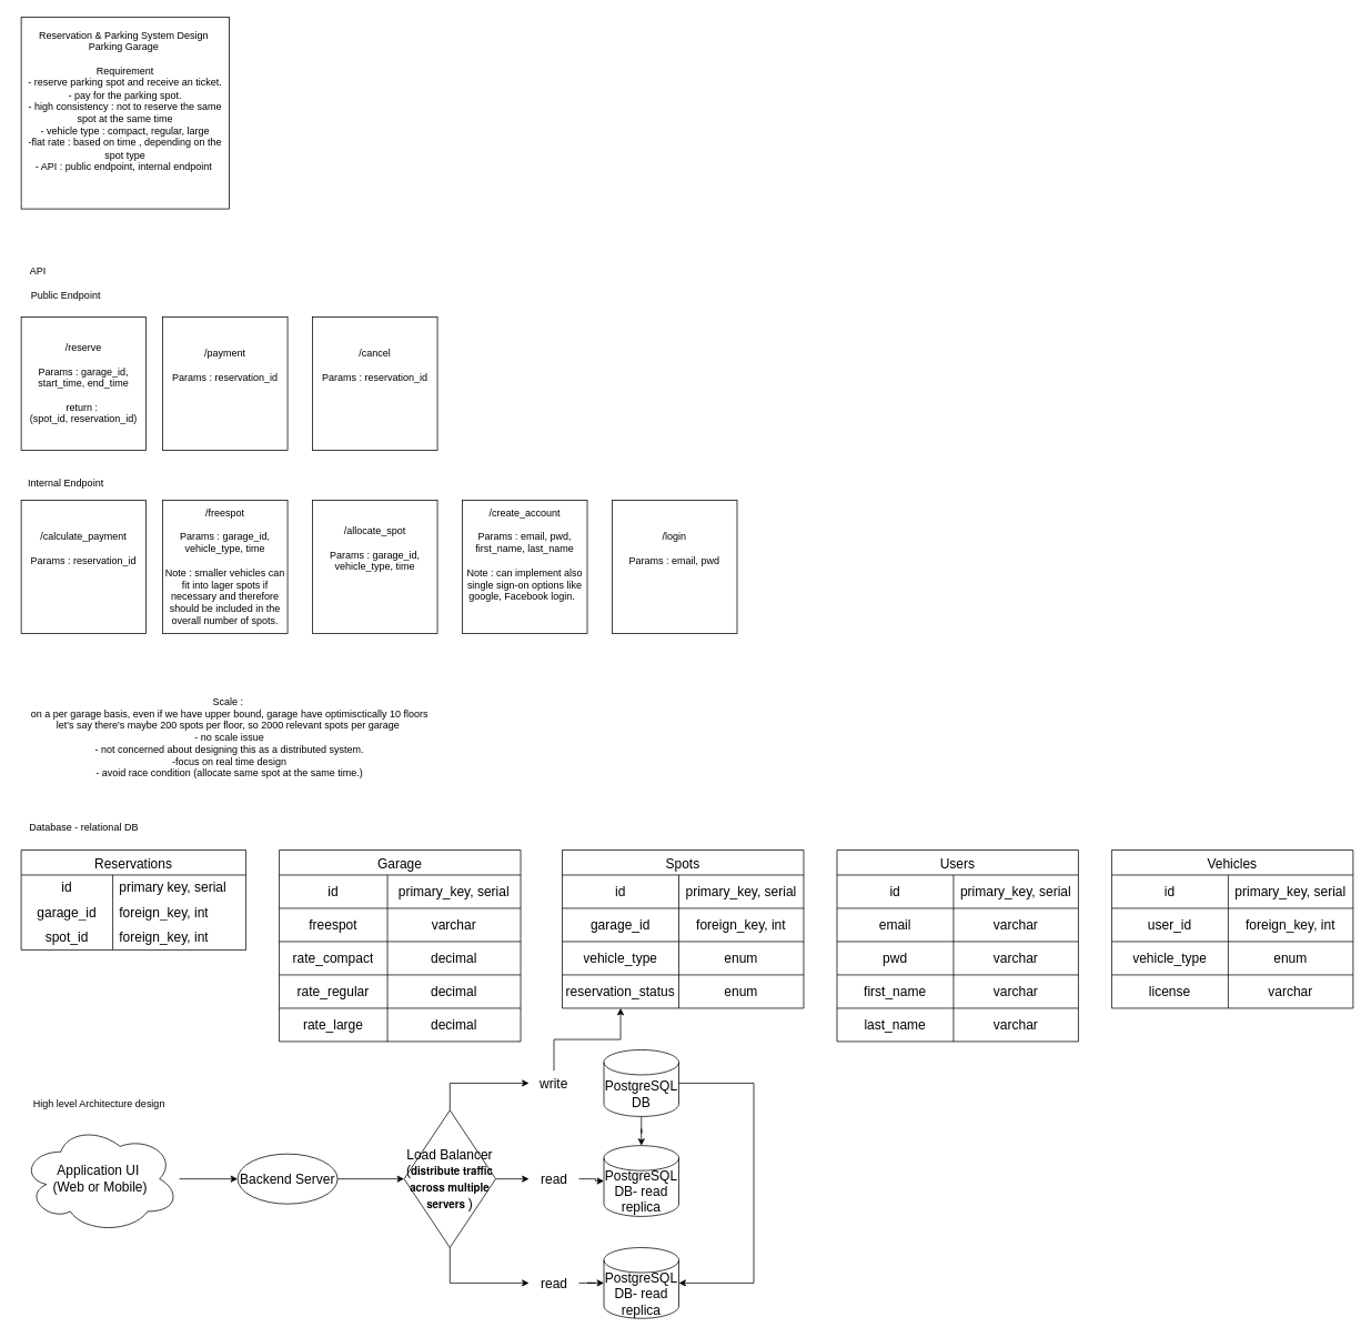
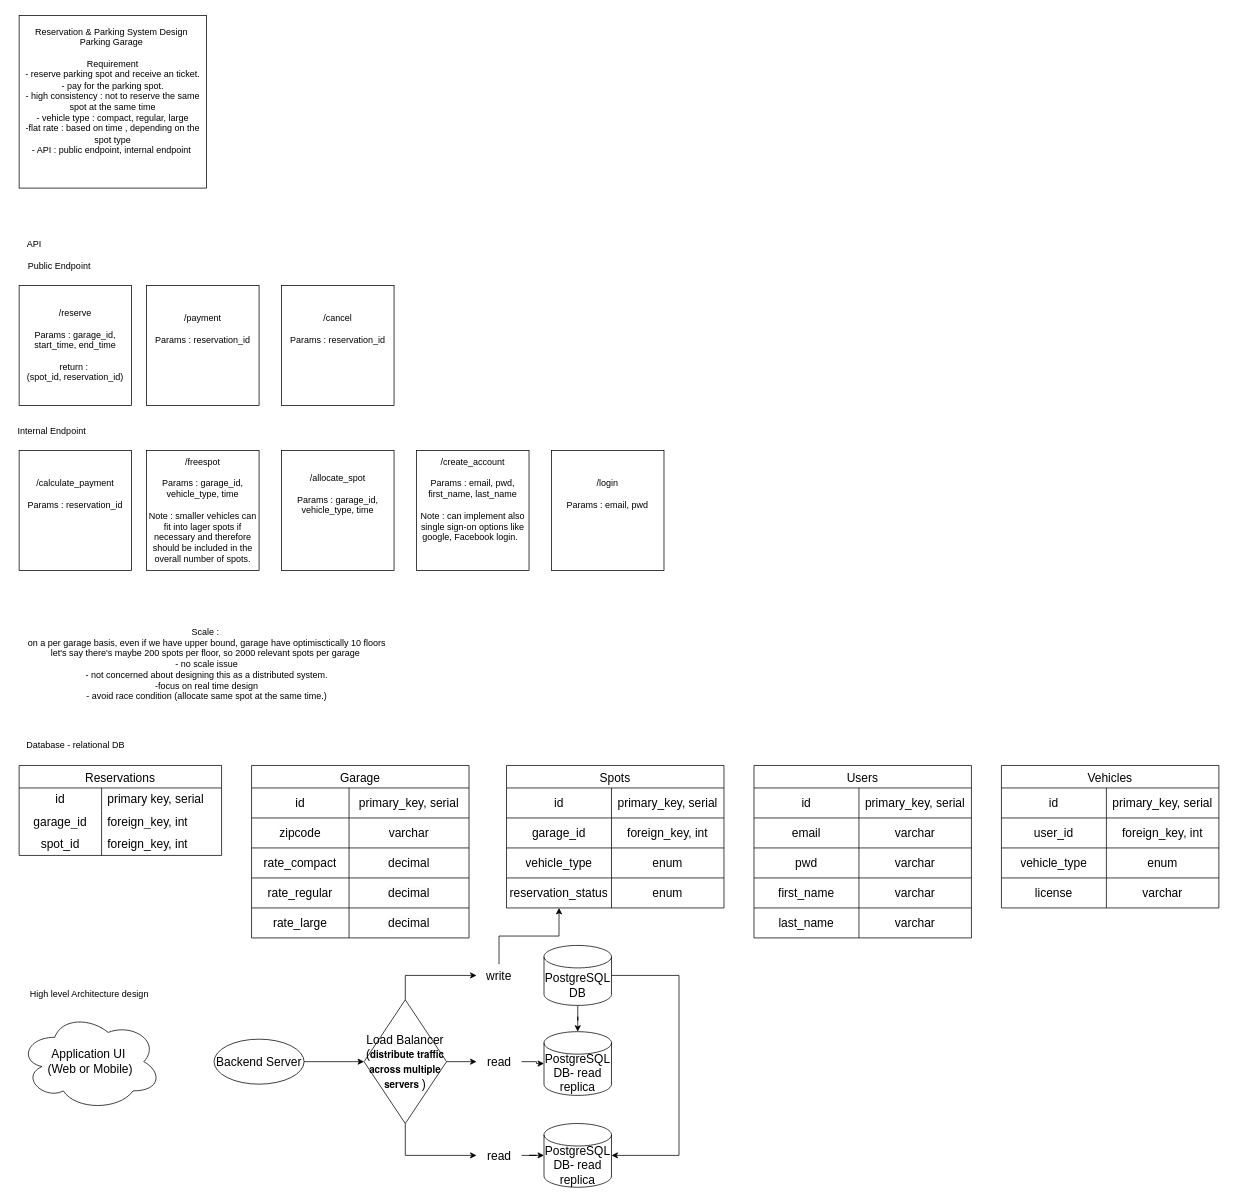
- <mxCell id="8" value="Internal Endpoint&amp;nbsp;" style="text;html=1;align=center;verticalAlign=middle;resizable=0;points=[];autosize=1;strokeColor=none;fillColor=none;" vertex="1" parent="1"><mxGeometry x="20" y="565" width="120" height="30" as="geometry" /></mxCell>
+ <mxCell id="8" value="Internal Endpoint&amp;nbsp;" style="text;html=1;align=center;verticalAlign=middle;resizable=0;points=[];autosize=1;strokeColor=none;fillColor=none;" vertex="1" parent="1"><mxGeometry x="10" y="560" width="120" height="30" as="geometry" /></mxCell>
- <mxCell id="32" value="freespot" style="shape=partialRectangle;html=1;whiteSpace=wrap;connectable=0;strokeColor=inherit;overflow=hidden;fillColor=none;top=0;left=0;bottom=0;right=0;pointerEvents=1;align=center;verticalAlign=middle;fontFamily=Helvetica;fontSize=16;fontColor=default;fontStyle=0;" vertex="1" parent="31"><mxGeometry width="130" height="40" as="geometry"><mxRectangle width="130" height="40" as="alternateBounds" /></mxGeometry></mxCell>
+ <mxCell id="32" value="zipcode" style="shape=partialRectangle;html=1;whiteSpace=wrap;connectable=0;strokeColor=inherit;overflow=hidden;fillColor=none;top=0;left=0;bottom=0;right=0;pointerEvents=1;align=center;verticalAlign=middle;fontFamily=Helvetica;fontSize=16;fontColor=default;fontStyle=0;" vertex="1" parent="31"><mxGeometry width="130" height="40" as="geometry"><mxRectangle width="130" height="40" as="alternateBounds" /></mxGeometry></mxCell>
- <mxCell id="86" value="" style="edgeStyle=orthogonalEdgeStyle;rounded=0;orthogonalLoop=1;jettySize=auto;html=1;fontFamily=Helvetica;fontSize=16;fontColor=default;fontStyle=0;" edge="1" parent="1" source="87" target="89"><mxGeometry relative="1" as="geometry" /></mxCell>
